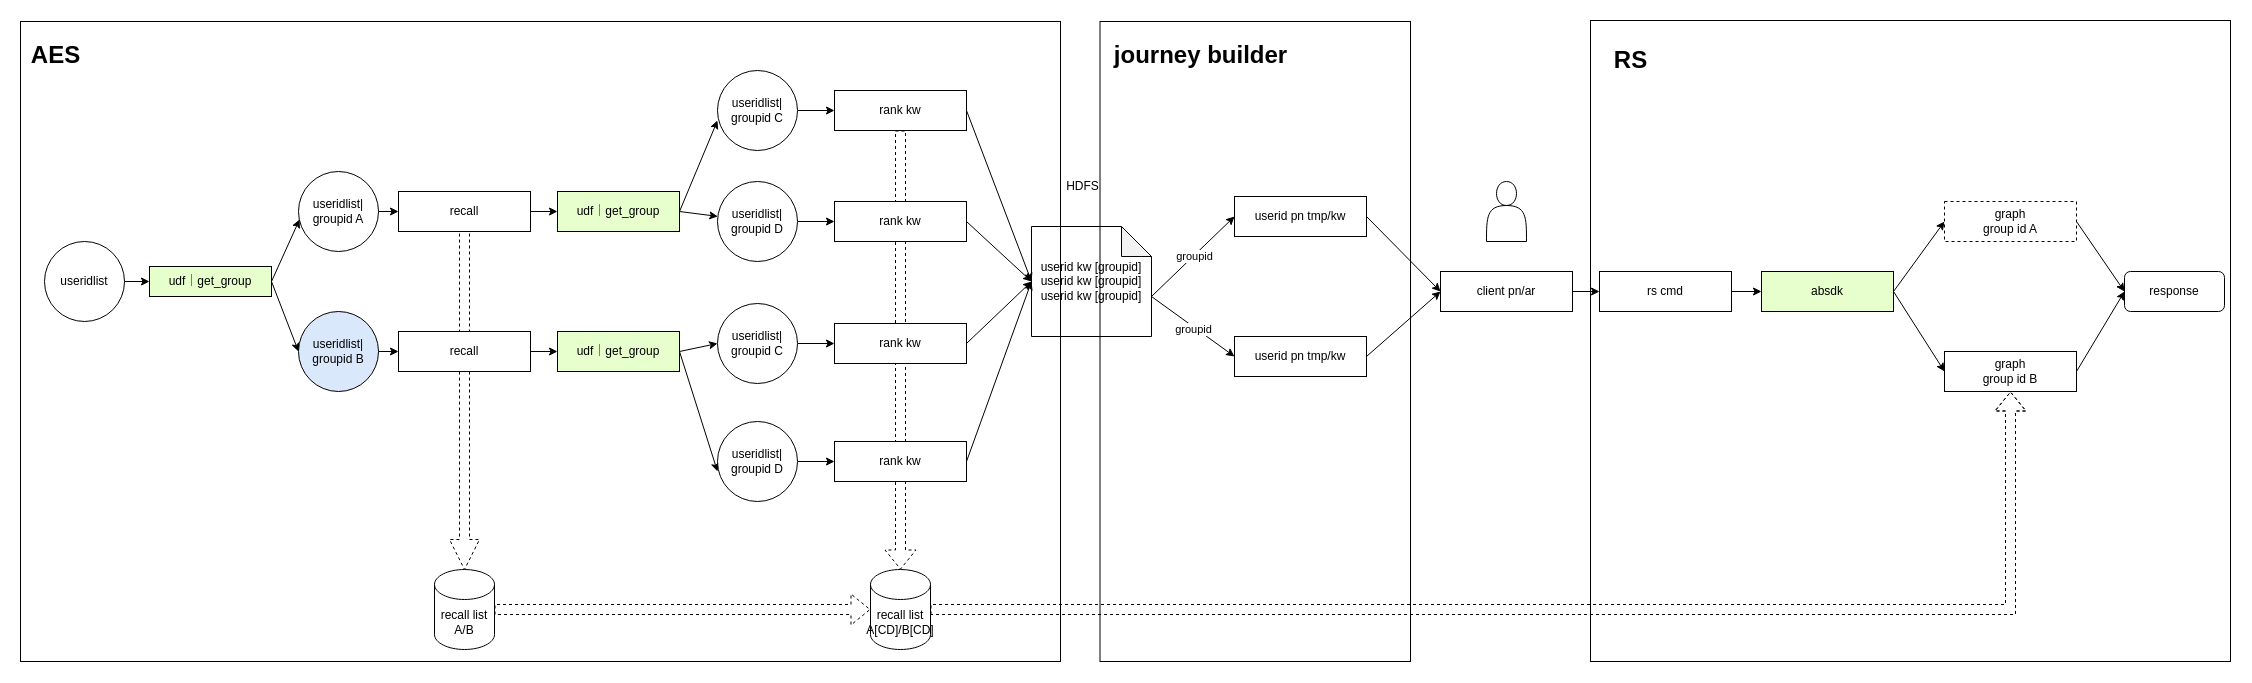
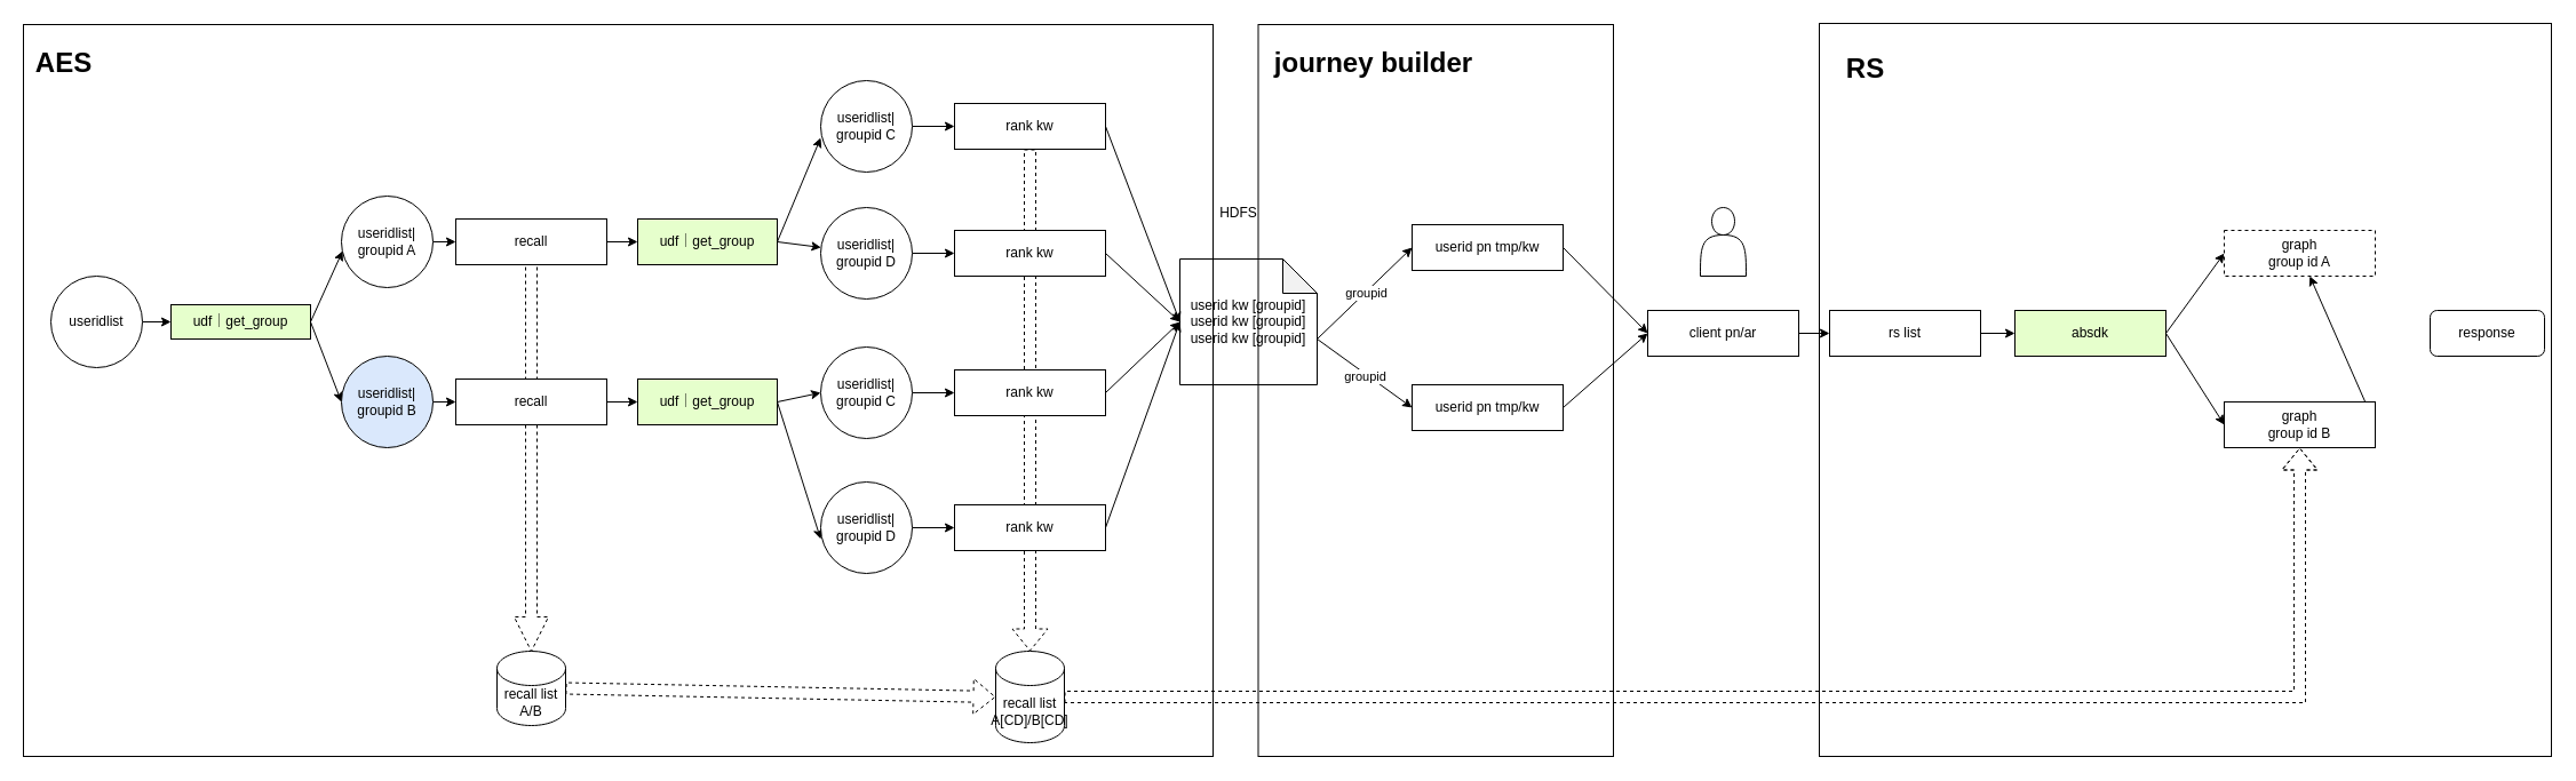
- <mxCell id="51" style="edgeStyle=none;rounded=0;orthogonalLoop=1;jettySize=auto;html=1;exitX=1;exitY=0.5;exitDx=0;exitDy=0;entryX=0;entryY=0.5;entryDx=0;entryDy=0;strokeColor=default;" edge="1" parent="1" source="52" target="55"><mxGeometry relative="1" as="geometry" /></mxCell>
- <mxCell id="47" value="rs cmd" style="rounded=0;whiteSpace=wrap;html=1;" vertex="1" parent="1"><mxGeometry x="1599" y="271" width="132" height="40" as="geometry" /></mxCell>
+ <mxCell id="47" value="rs list" style="rounded=0;whiteSpace=wrap;html=1;" vertex="1" parent="1"><mxGeometry x="1599" y="271" width="132" height="40" as="geometry" /></mxCell>
- <mxCell id="53" style="edgeStyle=none;rounded=0;orthogonalLoop=1;jettySize=auto;html=1;exitX=1;exitY=0.5;exitDx=0;exitDy=0;strokeColor=default;entryX=0;entryY=0.5;entryDx=0;entryDy=0;" edge="1" parent="1" source="54" target="55"><mxGeometry relative="1" as="geometry"><mxPoint x="2134" y="291" as="targetPoint" /></mxGeometry></mxCell>
+ <mxCell id="53" style="edgeStyle=none;rounded=0;orthogonalLoop=1;jettySize=auto;html=1;exitX=1;exitY=0.5;exitDx=0;exitDy=0;strokeColor=default;" edge="1" parent="1" source="54" target="52"><mxGeometry relative="1" as="geometry"><mxPoint x="2134" y="291" as="targetPoint" /></mxGeometry></mxCell>
- <mxCell id="17" value="recall list&lt;br&gt;A/B" style="shape=cylinder3;whiteSpace=wrap;html=1;boundedLbl=1;backgroundOutline=1;size=15;" vertex="1" parent="1"><mxGeometry x="434" y="569" width="60" height="80" as="geometry" /></mxCell>
+ <mxCell id="17" value="recall list&lt;br&gt;A/B" style="shape=cylinder3;whiteSpace=wrap;html=1;boundedLbl=1;backgroundOutline=1;size=15;" vertex="1" parent="1"><mxGeometry x="434" y="569" width="60" height="65" as="geometry" /></mxCell>
